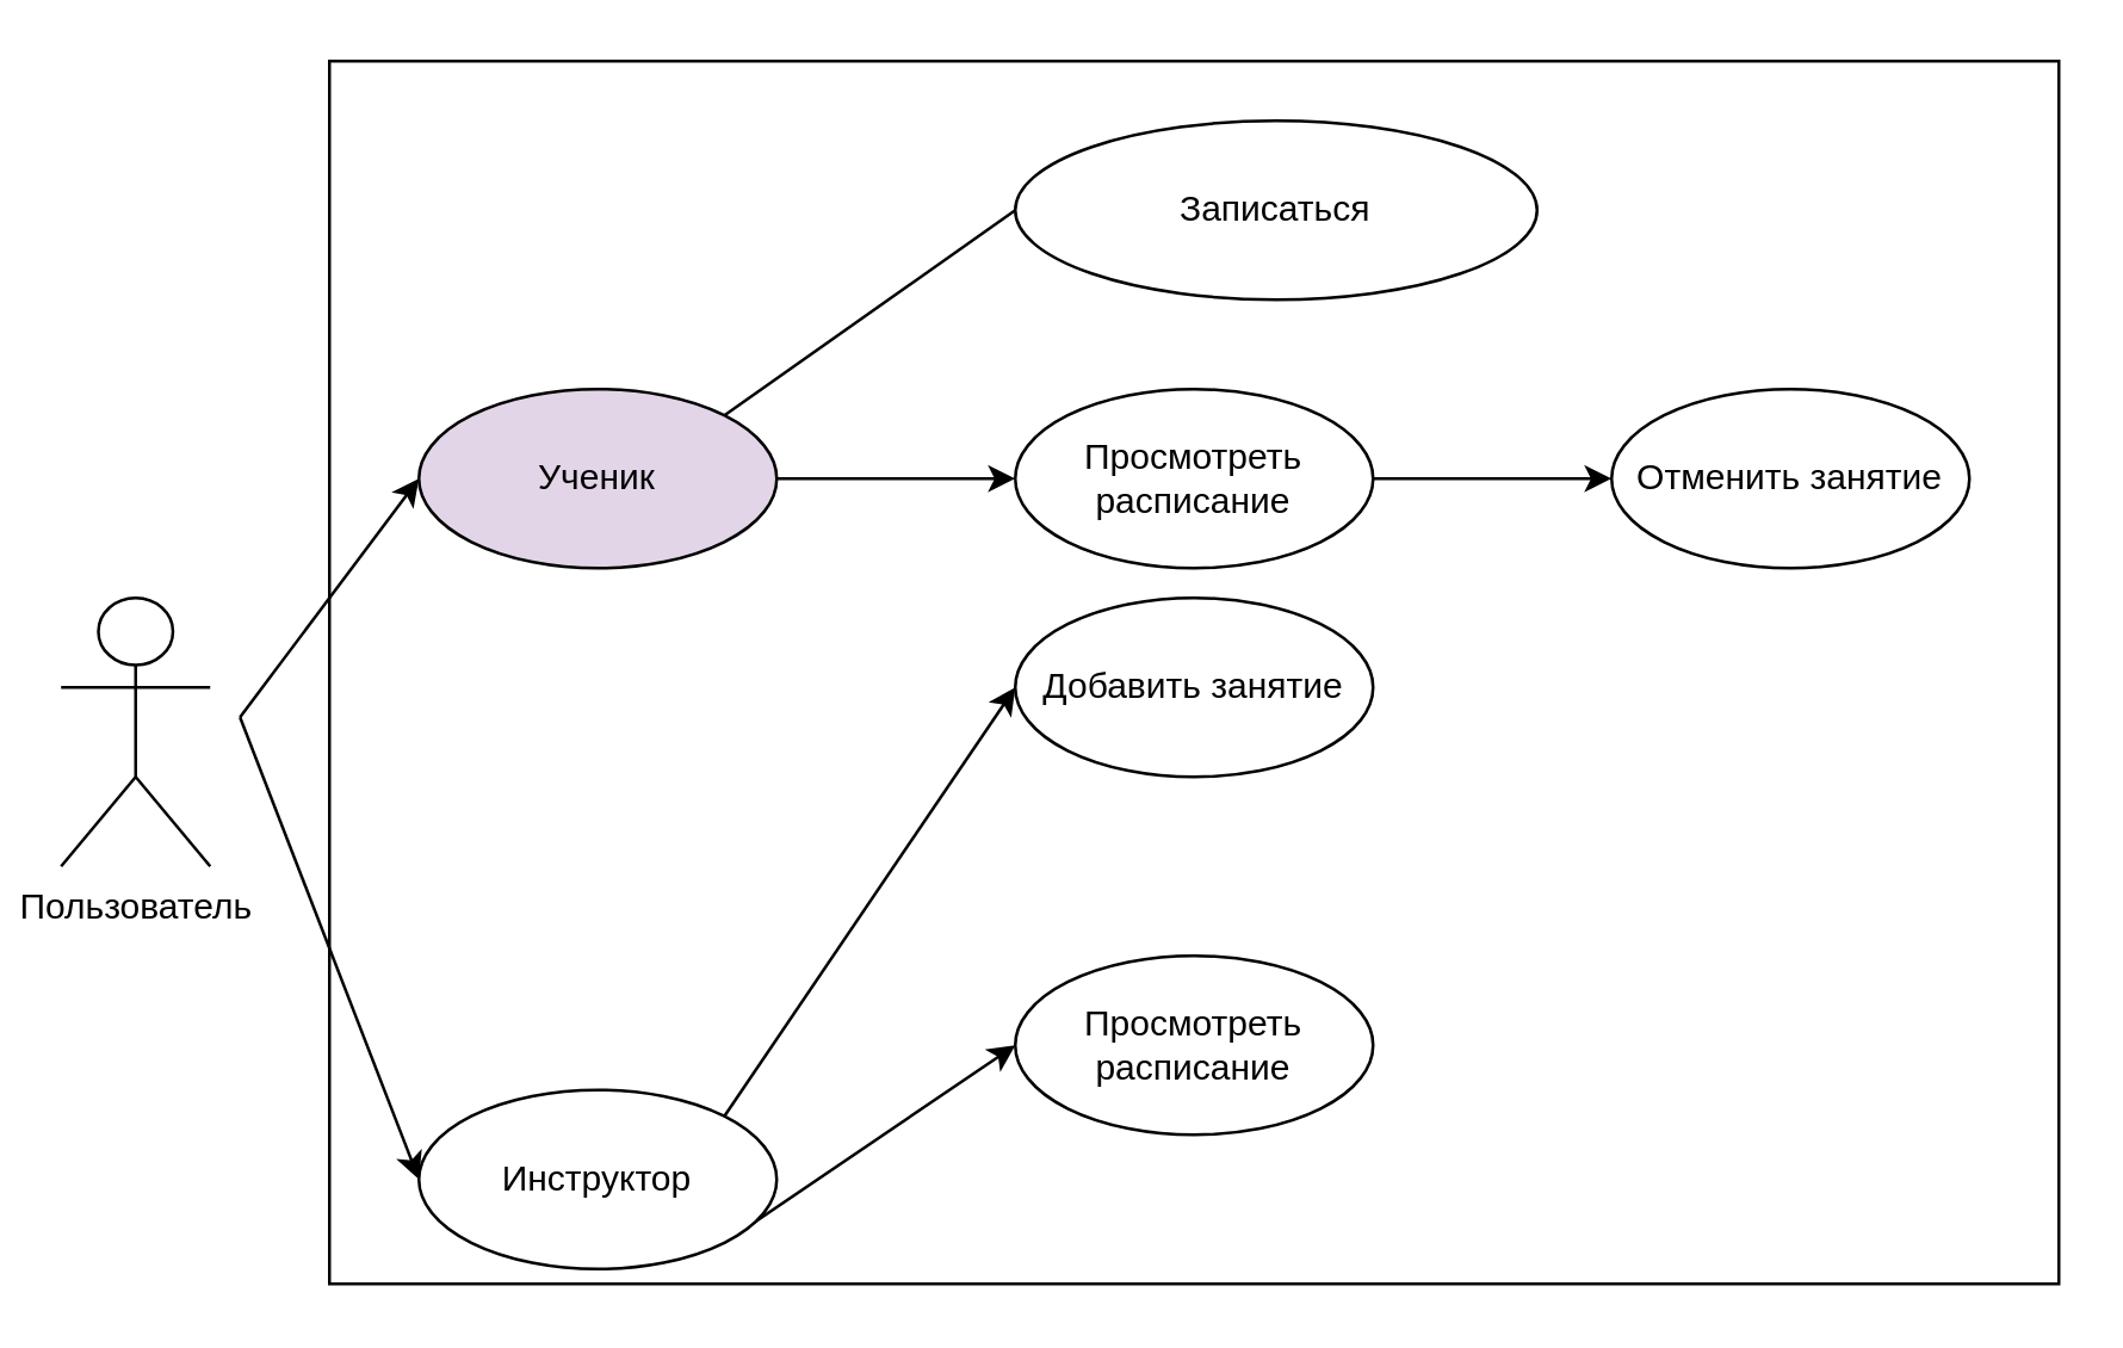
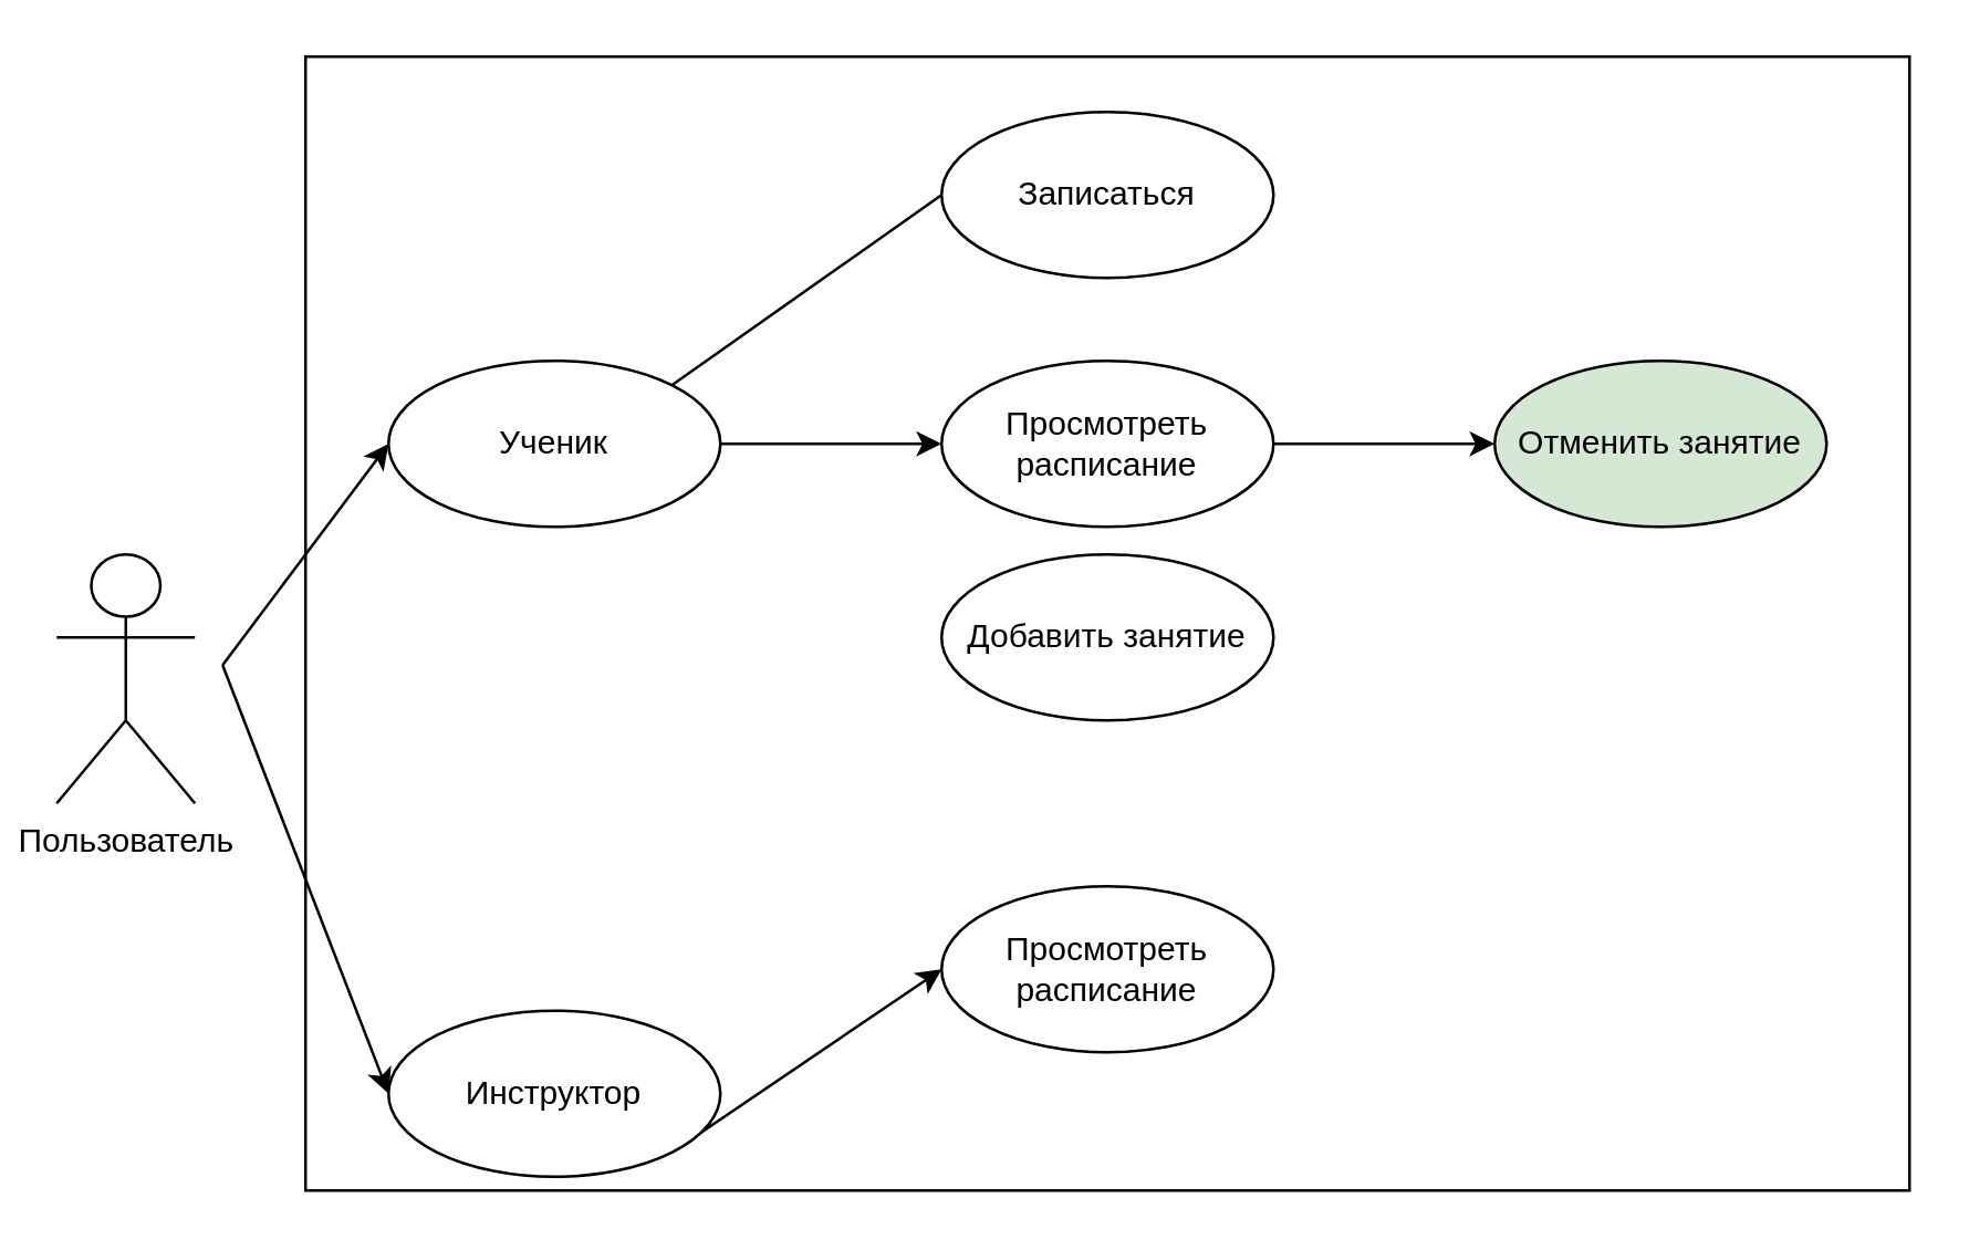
- <mxCell id="10" value="Записаться" style="ellipse;whiteSpace=wrap;html=1;" vertex="1" parent="1"><mxGeometry x="340" y="40" width="175" height="60" as="geometry" /></mxCell>
+ <mxCell id="10" value="Записаться" style="ellipse;whiteSpace=wrap;html=1;" vertex="1" parent="1"><mxGeometry x="340" y="40" width="120" height="60" as="geometry" /></mxCell>
- <mxCell id="6" value="Ученик" style="ellipse;whiteSpace=wrap;html=1;fillColor=#e1d5e7;" vertex="1" parent="1"><mxGeometry x="140" y="130" width="120" height="60" as="geometry" /></mxCell>
+ <mxCell id="6" value="Ученик" style="ellipse;whiteSpace=wrap;html=1;" vertex="1" parent="1"><mxGeometry x="140" y="130" width="120" height="60" as="geometry" /></mxCell>
- <mxCell id="13" value="Отменить занятие" style="ellipse;whiteSpace=wrap;html=1;" vertex="1" parent="1"><mxGeometry x="540" y="130" width="120" height="60" as="geometry" /></mxCell>
+ <mxCell id="13" value="Отменить занятие" style="ellipse;whiteSpace=wrap;html=1;fillColor=#d5e8d4;" vertex="1" parent="1"><mxGeometry x="540" y="130" width="120" height="60" as="geometry" /></mxCell>
- <mxCell id="7" style="edgeStyle=none;rounded=0;orthogonalLoop=1;jettySize=auto;html=1;exitX=1;exitY=0;exitDx=0;exitDy=0;entryX=0;entryY=0.5;entryDx=0;entryDy=0;" edge="1" parent="1" source="9" target="14"><mxGeometry relative="1" as="geometry" /></mxCell>
